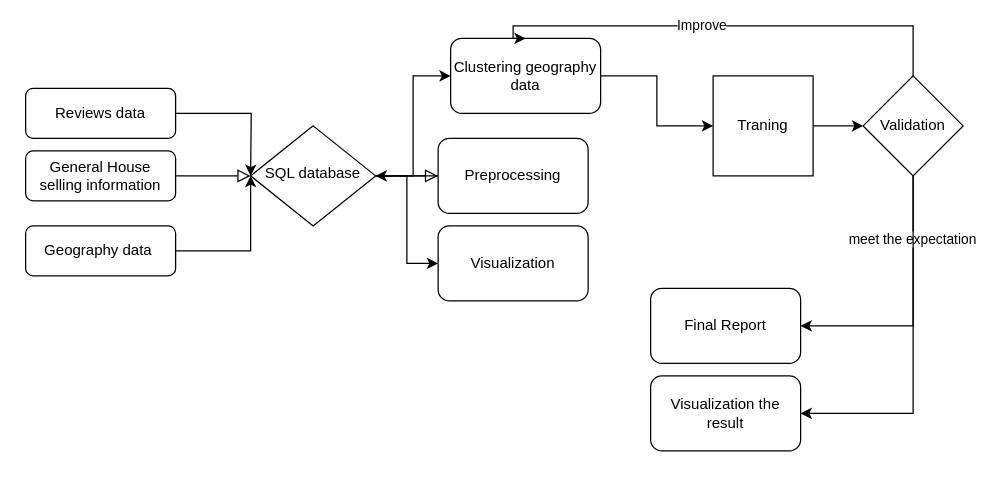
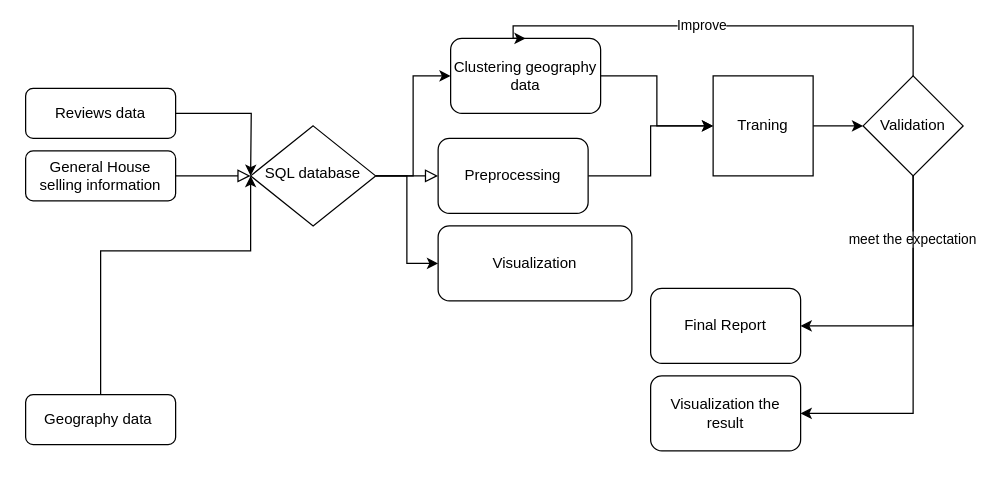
- <mxCell id="12" style="edgeStyle=orthogonalEdgeStyle;rounded=0;orthogonalLoop=1;jettySize=auto;html=1;" edge="1" parent="1" source="13" target="7"><mxGeometry relative="1" as="geometry" /></mxCell>
+ <mxCell id="12" style="edgeStyle=orthogonalEdgeStyle;rounded=0;orthogonalLoop=1;jettySize=auto;html=1;entryX=0;entryY=0.5;entryDx=0;entryDy=0;" edge="1" parent="1" source="13" target="18"><mxGeometry relative="1" as="geometry" /></mxCell>
- <mxCell id="11" value="Geography data&amp;nbsp;" style="rounded=1;whiteSpace=wrap;html=1;fontSize=12;glass=0;strokeWidth=1;shadow=0;" vertex="1" parent="1"><mxGeometry x="20" y="180" width="120" height="40" as="geometry" /></mxCell>
+ <mxCell id="11" value="Geography data&amp;nbsp;" style="rounded=1;whiteSpace=wrap;html=1;fontSize=12;glass=0;strokeWidth=1;shadow=0;" vertex="1" parent="1"><mxGeometry x="20" y="315" width="120" height="40" as="geometry" /></mxCell>
- <mxCell id="14" value="Visualization" style="rounded=1;whiteSpace=wrap;html=1;" vertex="1" parent="1"><mxGeometry x="350" y="180" width="120" height="60" as="geometry" /></mxCell>
+ <mxCell id="14" value="Visualization" style="rounded=1;whiteSpace=wrap;html=1;" vertex="1" parent="1"><mxGeometry x="350" y="180" width="155" height="60" as="geometry" /></mxCell>
